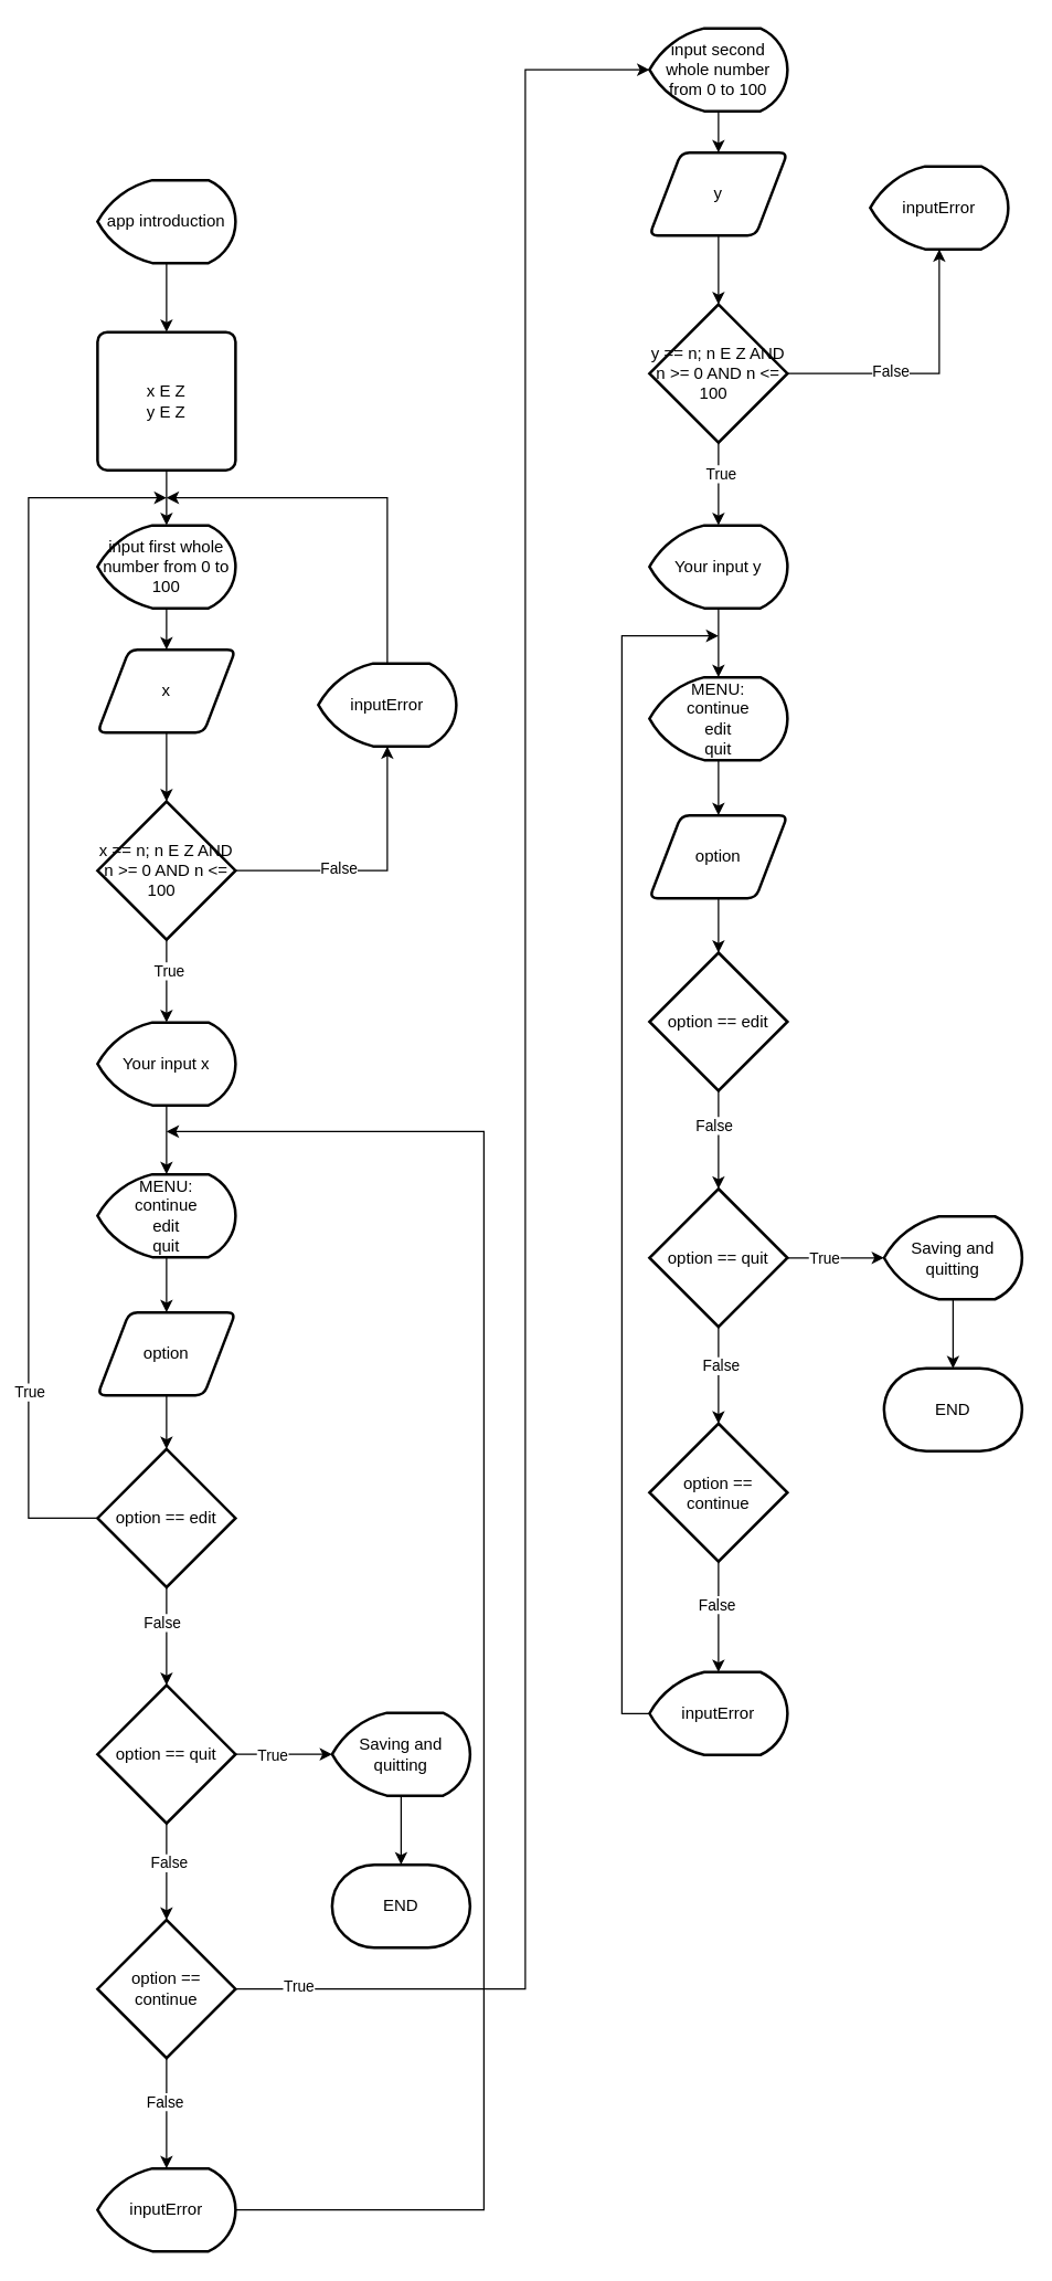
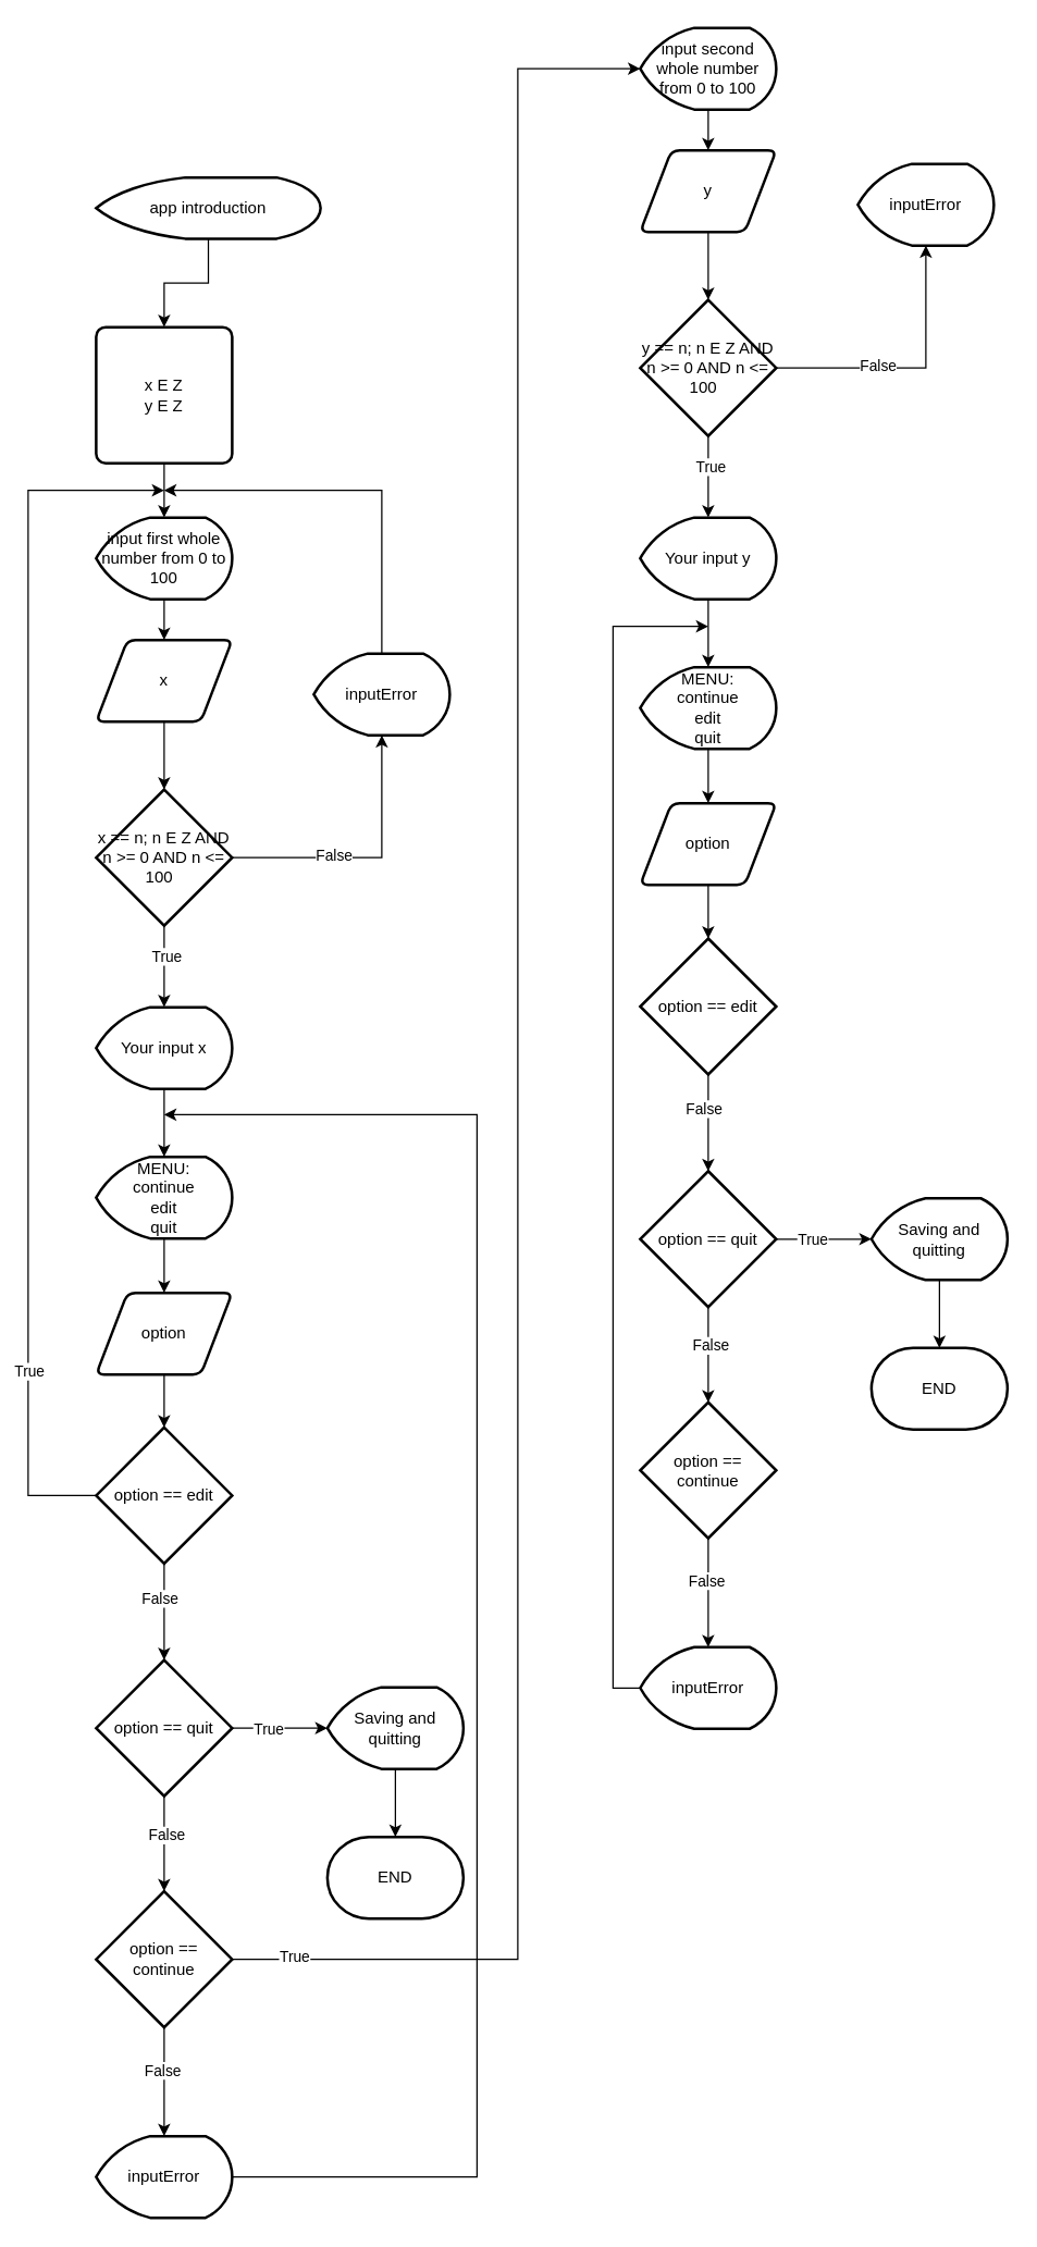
- <mxCell id="3" value="app introduction" style="strokeWidth=2;html=1;shape=mxgraph.flowchart.display;whiteSpace=wrap;" parent="1" vertex="1"><mxGeometry x="70" y="130" width="100" height="60" as="geometry" /></mxCell>
+ <mxCell id="3" value="app introduction" style="strokeWidth=2;html=1;shape=mxgraph.flowchart.display;whiteSpace=wrap;" parent="1" vertex="1"><mxGeometry x="70" y="130" width="165" height="45" as="geometry" /></mxCell>
